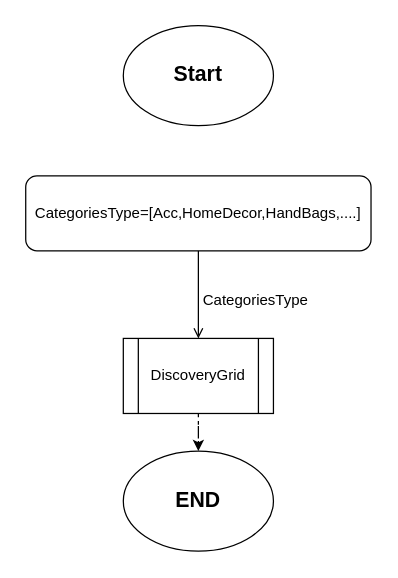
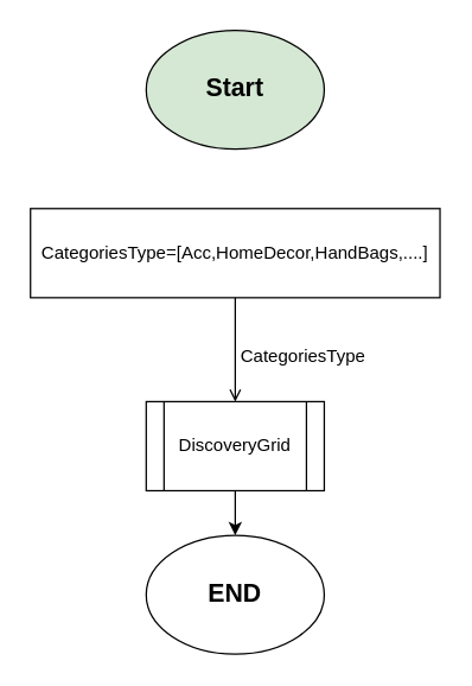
- <mxCell id="2" value="&lt;b&gt;&lt;font style=&quot;font-size: 17px&quot;&gt;Start&lt;/font&gt;&lt;/b&gt;" style="ellipse;whiteSpace=wrap;html=1;" vertex="1" parent="1"><mxGeometry x="98" y="20" width="120" height="80" as="geometry" /></mxCell>
+ <mxCell id="2" value="&lt;b&gt;&lt;font style=&quot;font-size: 17px&quot;&gt;Start&lt;/font&gt;&lt;/b&gt;" style="ellipse;whiteSpace=wrap;html=1;fillColor=#d5e8d4;" vertex="1" parent="1"><mxGeometry x="98" y="20" width="120" height="80" as="geometry" /></mxCell>
- <mxCell id="4" value="CategoriesType=[Acc,HomeDecor,HandBags,....]" style="whiteSpace=wrap;html=1;rounded=1;" vertex="1" parent="1"><mxGeometry x="20" y="140" width="276" height="60" as="geometry" /></mxCell>
+ <mxCell id="4" value="CategoriesType=[Acc,HomeDecor,HandBags,....]" style="rounded=0;whiteSpace=wrap;html=1;" vertex="1" parent="1"><mxGeometry x="20" y="140" width="276" height="60" as="geometry" /></mxCell>
- <mxCell id="5" value="" style="edgeStyle=orthogonalEdgeStyle;rounded=0;orthogonalLoop=1;jettySize=auto;html=1;dashed=1;" edge="1" parent="1" source="6" target="8"><mxGeometry relative="1" as="geometry" /></mxCell>
+ <mxCell id="5" value="" style="edgeStyle=orthogonalEdgeStyle;rounded=0;orthogonalLoop=1;jettySize=auto;html=1;" edge="1" parent="1" source="6" target="8"><mxGeometry relative="1" as="geometry" /></mxCell>
